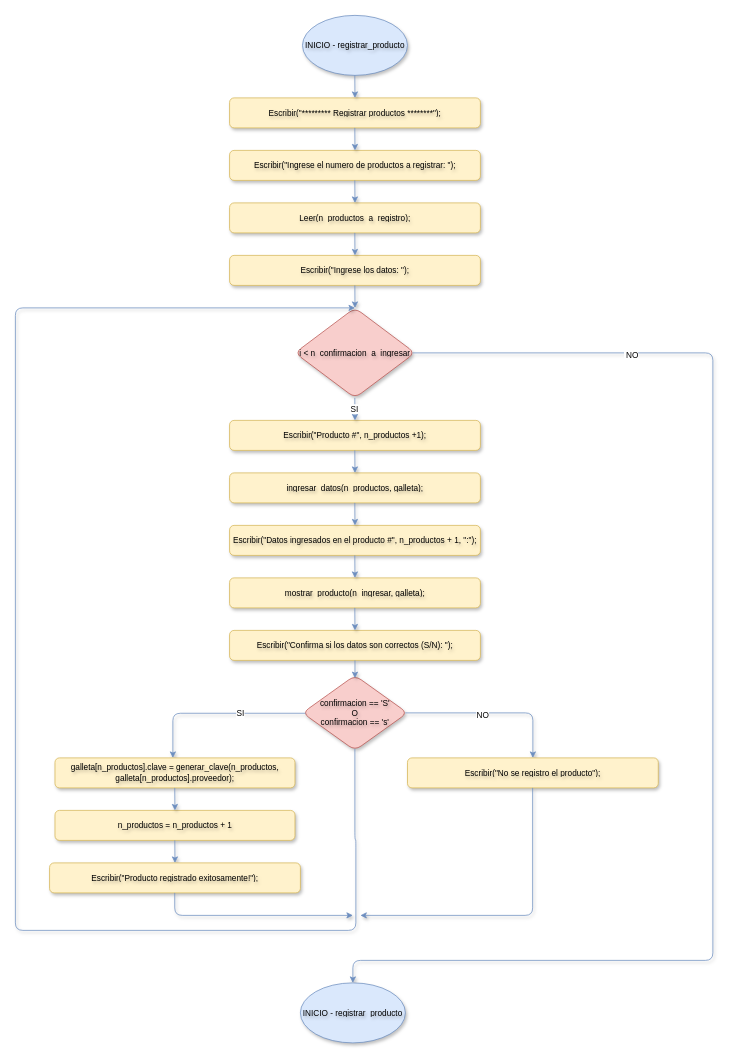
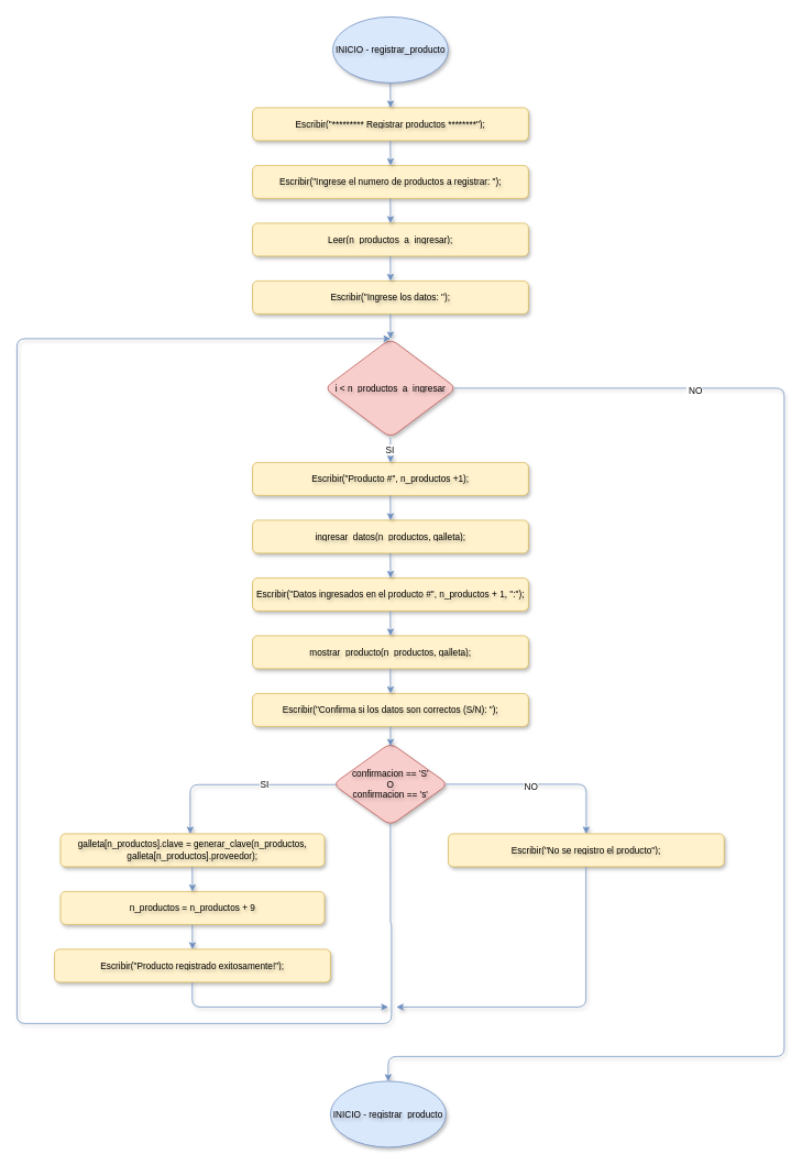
- <mxCell id="8" value="Leer(n_productos_a_registro);" style="rounded=1;whiteSpace=wrap;fillColor=#fff2cc;strokeColor=#d6b656;textShadow=1;strokeWidth=1;shadow=1;html=1;horizontal=1;fontSize=11;fontStyle=0;spacing=2;" parent="1" vertex="1"><mxGeometry x="305.6" y="270" width="334.4" height="40" as="geometry" /></mxCell>
+ <mxCell id="8" value="Leer(n_productos_a_ingresar);" style="rounded=1;whiteSpace=wrap;fillColor=#fff2cc;strokeColor=#d6b656;textShadow=1;strokeWidth=1;shadow=1;html=1;horizontal=1;fontSize=11;fontStyle=0;spacing=2;" parent="1" vertex="1"><mxGeometry x="305.6" y="270" width="334.4" height="40" as="geometry" /></mxCell>
- <mxCell id="13" value="i &amp;lt; n_confirmacion_a_ingresar" style="rhombus;whiteSpace=wrap;rounded=1;fillColor=#f8cecc;strokeColor=#b85450;textShadow=1;strokeWidth=1;shadow=1;html=1;horizontal=1;fontSize=11;fontStyle=0;spacing=2;" parent="1" vertex="1"><mxGeometry x="392.8" y="410" width="160" height="120" as="geometry" /></mxCell>
+ <mxCell id="13" value="i &amp;lt; n_productos_a_ingresar" style="rhombus;whiteSpace=wrap;rounded=1;fillColor=#f8cecc;strokeColor=#b85450;textShadow=1;strokeWidth=1;shadow=1;html=1;horizontal=1;fontSize=11;fontStyle=0;spacing=2;" parent="1" vertex="1"><mxGeometry x="392.8" y="410" width="160" height="120" as="geometry" /></mxCell>
- <mxCell id="23" value="mostrar_producto(n_ingresar, galleta);" style="rounded=1;whiteSpace=wrap;fillColor=#fff2cc;strokeColor=#d6b656;textShadow=1;strokeWidth=1;shadow=1;html=1;horizontal=1;fontSize=11;fontStyle=0;spacing=2;" parent="1" vertex="1"><mxGeometry x="305.6" y="770" width="334.4" height="40" as="geometry" /></mxCell>
+ <mxCell id="23" value="mostrar_producto(n_productos, galleta);" style="rounded=1;whiteSpace=wrap;fillColor=#fff2cc;strokeColor=#d6b656;textShadow=1;strokeWidth=1;shadow=1;html=1;horizontal=1;fontSize=11;fontStyle=0;spacing=2;" parent="1" vertex="1"><mxGeometry x="305.6" y="770" width="334.4" height="40" as="geometry" /></mxCell>
- <mxCell id="34" value="n_productos = n_productos + 1" style="rounded=1;whiteSpace=wrap;fillColor=#fff2cc;strokeColor=#d6b656;textShadow=1;strokeWidth=1;shadow=1;html=1;horizontal=1;fontSize=11;fontStyle=0;spacing=2;" parent="1" vertex="1"><mxGeometry x="72.8" y="1080" width="320" height="40" as="geometry" /></mxCell>
+ <mxCell id="34" value="n_productos = n_productos + 9" style="rounded=1;whiteSpace=wrap;fillColor=#fff2cc;strokeColor=#d6b656;textShadow=1;strokeWidth=1;shadow=1;html=1;horizontal=1;fontSize=11;fontStyle=0;spacing=2;" parent="1" vertex="1"><mxGeometry x="72.8" y="1080" width="320" height="40" as="geometry" /></mxCell>
